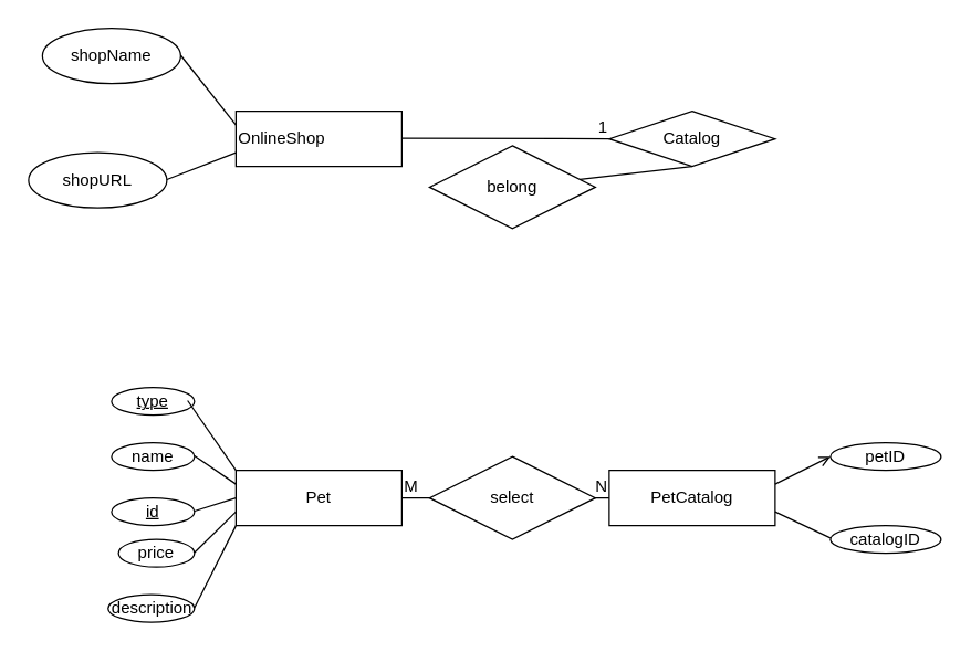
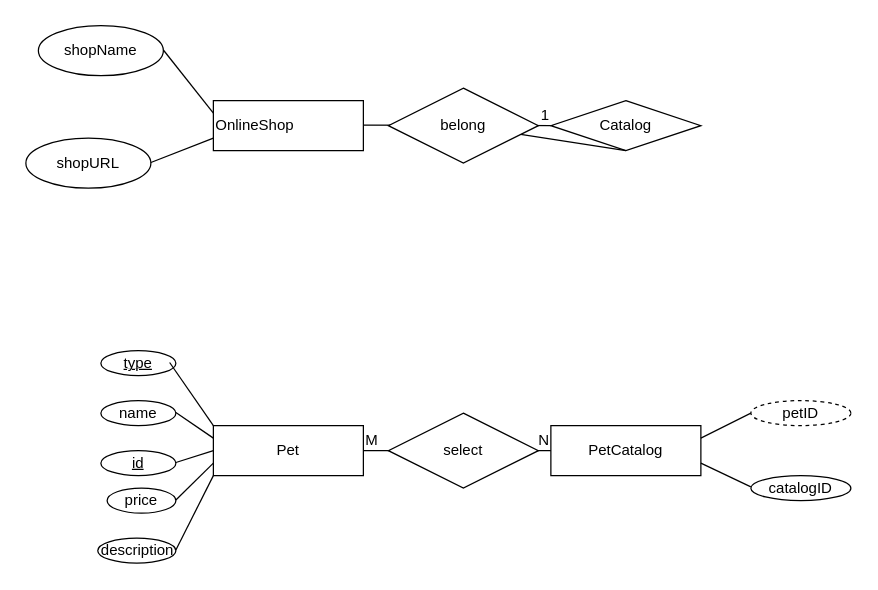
- <mxCell id="26" value="belong" style="shape=rhombus;perimeter=rhombusPerimeter;whiteSpace=wrap;html=1;align=center;" vertex="1" parent="1"><mxGeometry x="310" y="105" width="120" height="60" as="geometry" /></mxCell>
+ <mxCell id="26" value="belong" style="shape=rhombus;perimeter=rhombusPerimeter;whiteSpace=wrap;html=1;align=center;" vertex="1" parent="1"><mxGeometry x="310" y="70" width="120" height="60" as="geometry" /></mxCell>
- <mxCell id="28" value="petID" style="ellipse;whiteSpace=wrap;html=1;align=center;" vertex="1" parent="1"><mxGeometry x="600" y="320" width="80" height="20" as="geometry" /></mxCell>
+ <mxCell id="28" value="petID" style="ellipse;whiteSpace=wrap;html=1;align=center;dashed=1;" vertex="1" parent="1"><mxGeometry x="600" y="320" width="80" height="20" as="geometry" /></mxCell>
- <mxCell id="31" value="" style="endArrow=open;html=1;rounded=0;entryX=0;entryY=0.5;entryDx=0;entryDy=0;exitX=1;exitY=0.25;exitDx=0;exitDy=0;" edge="1" parent="1" source="19" target="28"><mxGeometry relative="1" as="geometry"><mxPoint x="310" y="290" as="sourcePoint" /><mxPoint x="470" y="290" as="targetPoint" /></mxGeometry></mxCell>
+ <mxCell id="31" value="" style="endArrow=none;html=1;rounded=0;entryX=0;entryY=0.5;entryDx=0;entryDy=0;exitX=1;exitY=0.25;exitDx=0;exitDy=0;" edge="1" parent="1" source="19" target="28"><mxGeometry relative="1" as="geometry"><mxPoint x="310" y="290" as="sourcePoint" /><mxPoint x="470" y="290" as="targetPoint" /></mxGeometry></mxCell>
